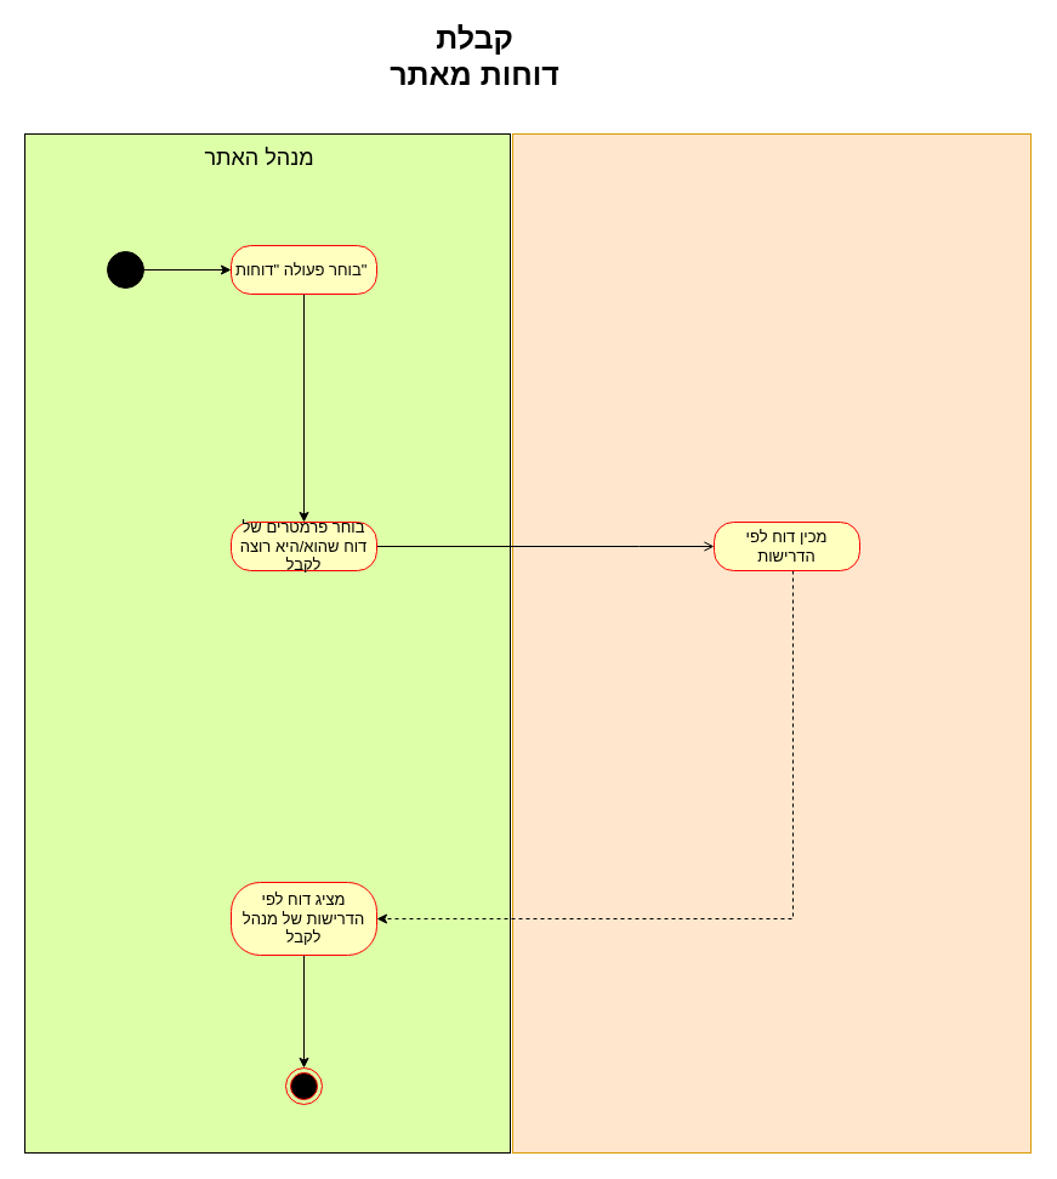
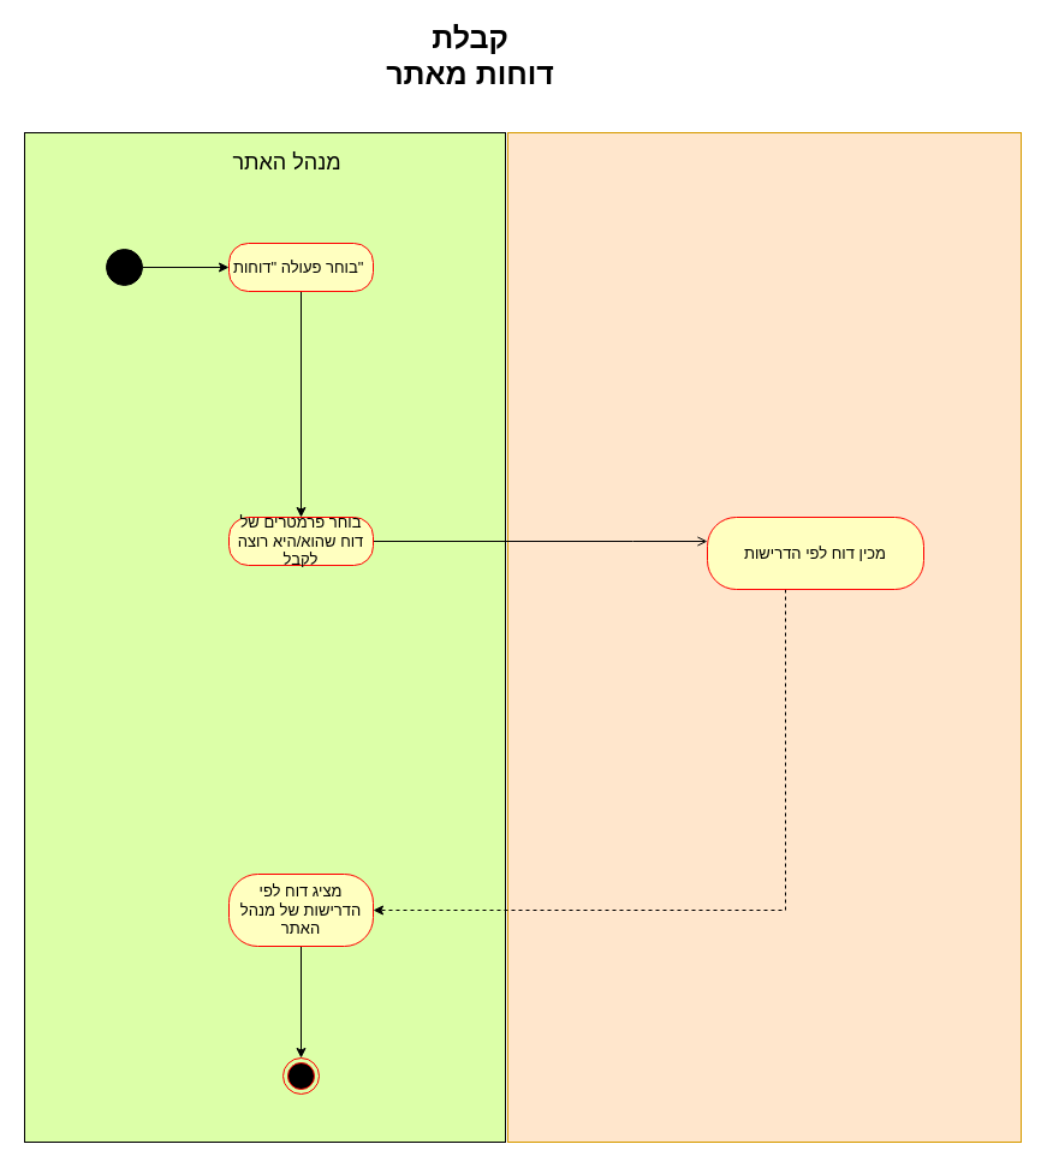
- <mxCell id="4" value="&lt;span style=&quot;font-size: 18px&quot;&gt;מנהל האתר&lt;/span&gt;" style="text;html=1;strokeColor=none;fillColor=none;align=center;verticalAlign=middle;whiteSpace=wrap;rounded=0;" vertex="1" parent="1"><mxGeometry x="121" y="115" width="185" height="30" as="geometry" /></mxCell>
+ <mxCell id="4" value="&lt;span style=&quot;font-size: 18px&quot;&gt;מנהל האתר&lt;/span&gt;" style="text;html=1;strokeColor=none;fillColor=none;align=center;verticalAlign=middle;whiteSpace=wrap;rounded=0;" vertex="1" parent="1"><mxGeometry x="146" y="120" width="185" height="30" as="geometry" /></mxCell>
- <mxCell id="17" value="מכין דוח לפי הדרישות" style="rounded=1;whiteSpace=wrap;html=1;arcSize=40;fontColor=#000000;fillColor=#ffffc0;strokeColor=#ff0000;fontSize=13;" vertex="1" parent="1"><mxGeometry x="588" y="430" width="120" height="40" as="geometry" /></mxCell>
+ <mxCell id="17" value="מכין דוח לפי הדרישות" style="rounded=1;whiteSpace=wrap;html=1;arcSize=40;fontColor=#000000;fillColor=#ffffc0;strokeColor=#ff0000;fontSize=13;" vertex="1" parent="1"><mxGeometry x="588" y="430" width="180" height="60" as="geometry" /></mxCell>
- <mxCell id="15" value="מציג דוח לפי הדרישות של מנהל לקבל" style="whiteSpace=wrap;html=1;rounded=1;fontSize=13;fontColor=#000000;strokeColor=#ff0000;fillColor=#ffffc0;arcSize=40;" vertex="1" parent="1"><mxGeometry x="190" y="727" width="120" height="60" as="geometry" /></mxCell>
+ <mxCell id="15" value="מציג דוח לפי הדרישות של מנהל האתר" style="whiteSpace=wrap;html=1;rounded=1;fontSize=13;fontColor=#000000;strokeColor=#ff0000;fillColor=#ffffc0;arcSize=40;" vertex="1" parent="1"><mxGeometry x="190" y="727" width="120" height="60" as="geometry" /></mxCell>
